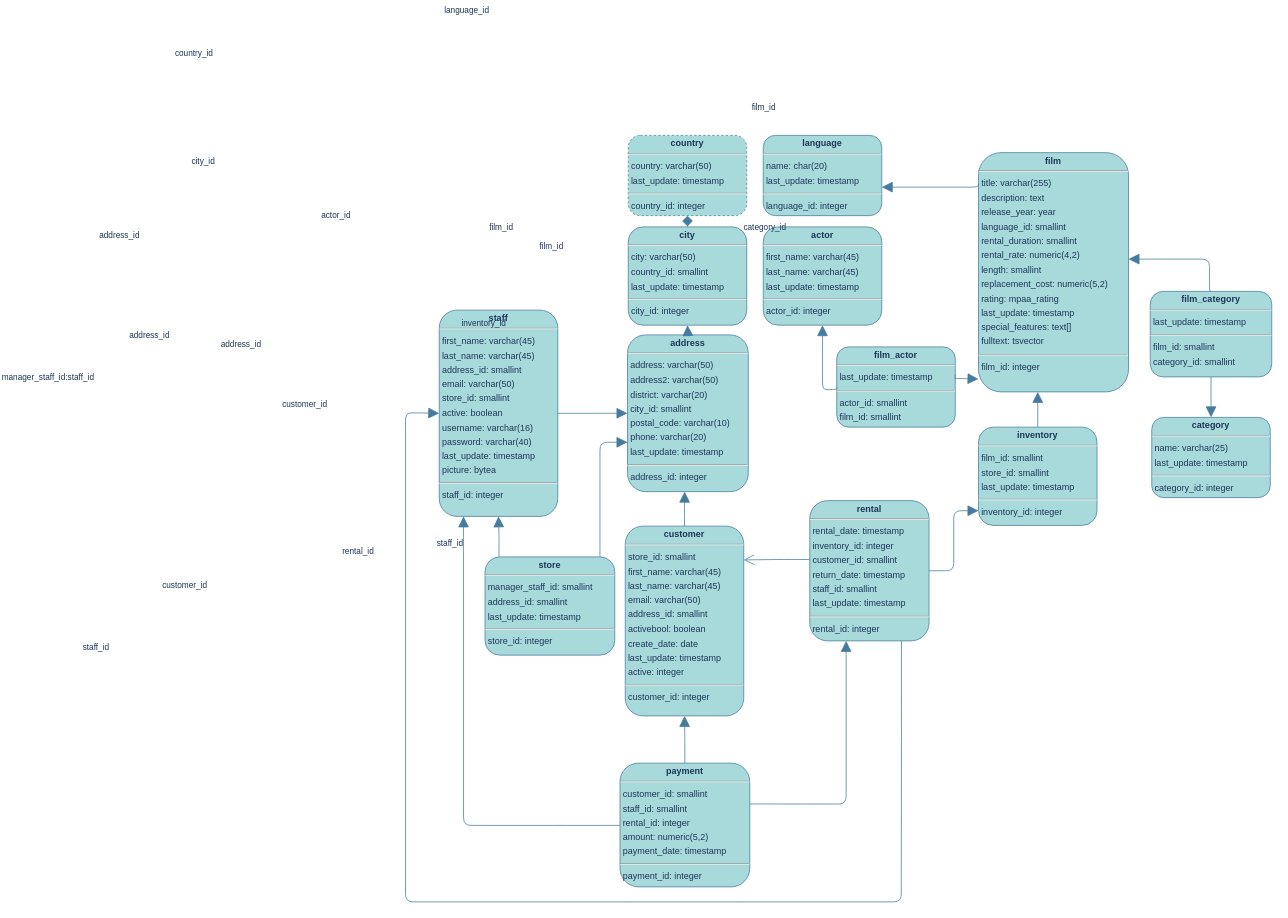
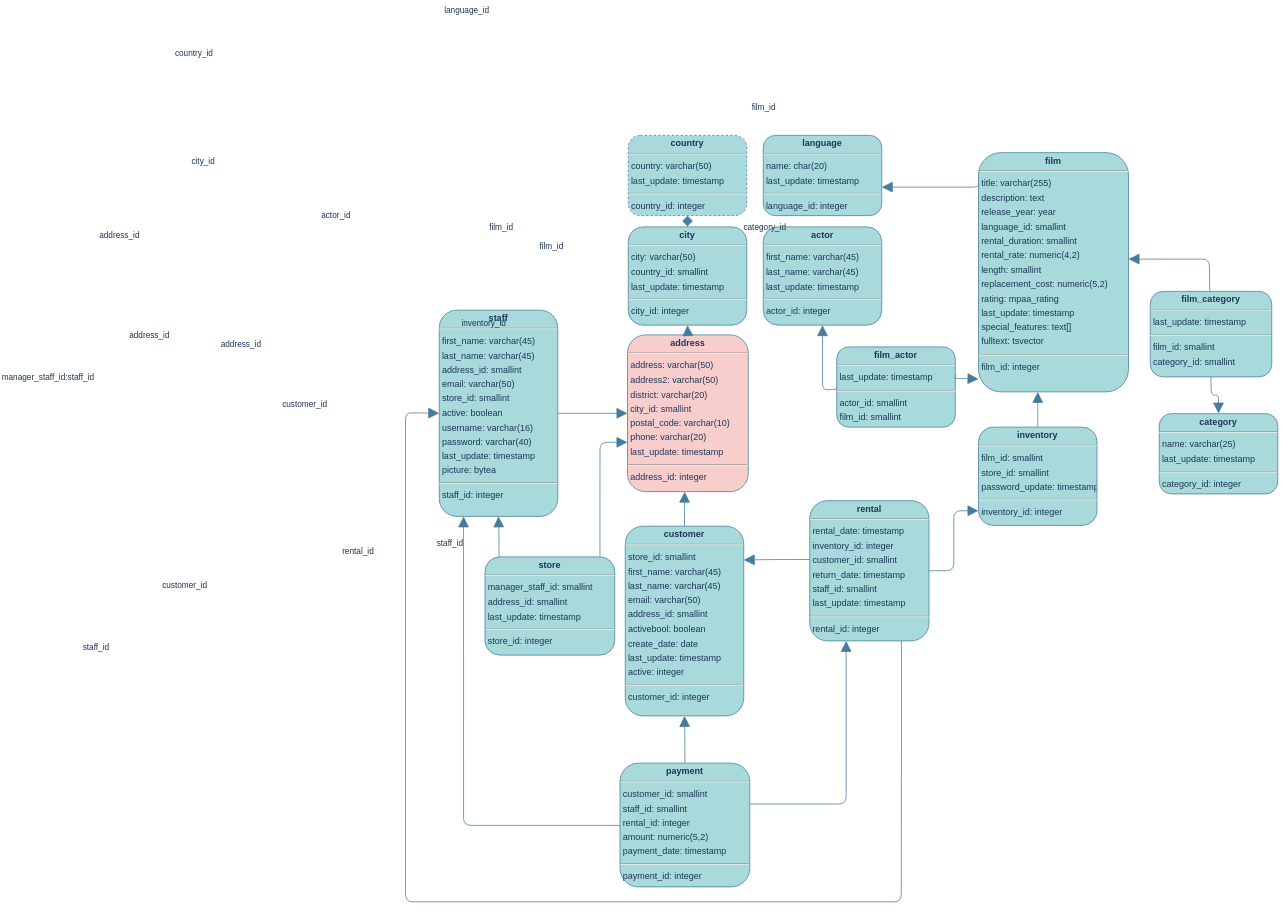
- <mxCell id="3" value="&lt;p style=&quot;margin: 4px 0px 0px; text-align: center; font-size: 12px;&quot;&gt;&lt;b style=&quot;font-size: 12px;&quot;&gt;address&lt;/b&gt;&lt;/p&gt;&lt;hr style=&quot;font-size: 12px;&quot;&gt;&lt;p style=&quot;margin: 0px 0px 0px 4px; line-height: 1.6; font-size: 12px;&quot;&gt; address: varchar(50)&lt;br style=&quot;font-size: 12px;&quot;&gt; address2: varchar(50)&lt;br style=&quot;font-size: 12px;&quot;&gt; district: varchar(20)&lt;br style=&quot;font-size: 12px;&quot;&gt; city_id: smallint&lt;br style=&quot;font-size: 12px;&quot;&gt; postal_code: varchar(10)&lt;br style=&quot;font-size: 12px;&quot;&gt; phone: varchar(20)&lt;br style=&quot;font-size: 12px;&quot;&gt; last_update: timestamp&lt;/p&gt;&lt;hr style=&quot;font-size: 12px;&quot;&gt;&lt;p style=&quot;margin: 0px 0px 0px 4px; line-height: 1.6; font-size: 12px;&quot;&gt; address_id: integer&lt;/p&gt;" style="verticalAlign=top;align=left;overflow=fill;fontSize=12;fontFamily=Helvetica;html=1;rounded=1;shadow=0;comic=0;labelBackgroundColor=none;strokeWidth=1;fillColor=#A8DADC;strokeColor=#457B9D;fontColor=#1D3557;" parent="1" vertex="1"><mxGeometry x="316" y="286" width="161" height="209" as="geometry" /></mxCell>
+ <mxCell id="3" value="&lt;p style=&quot;margin: 4px 0px 0px; text-align: center; font-size: 12px;&quot;&gt;&lt;b style=&quot;font-size: 12px;&quot;&gt;address&lt;/b&gt;&lt;/p&gt;&lt;hr style=&quot;font-size: 12px;&quot;&gt;&lt;p style=&quot;margin: 0px 0px 0px 4px; line-height: 1.6; font-size: 12px;&quot;&gt; address: varchar(50)&lt;br style=&quot;font-size: 12px;&quot;&gt; address2: varchar(50)&lt;br style=&quot;font-size: 12px;&quot;&gt; district: varchar(20)&lt;br style=&quot;font-size: 12px;&quot;&gt; city_id: smallint&lt;br style=&quot;font-size: 12px;&quot;&gt; postal_code: varchar(10)&lt;br style=&quot;font-size: 12px;&quot;&gt; phone: varchar(20)&lt;br style=&quot;font-size: 12px;&quot;&gt; last_update: timestamp&lt;/p&gt;&lt;hr style=&quot;font-size: 12px;&quot;&gt;&lt;p style=&quot;margin: 0px 0px 0px 4px; line-height: 1.6; font-size: 12px;&quot;&gt; address_id: integer&lt;/p&gt;" style="verticalAlign=top;align=left;overflow=fill;fontSize=12;fontFamily=Helvetica;html=1;rounded=1;shadow=0;comic=0;labelBackgroundColor=none;strokeWidth=1;fillColor=#f8cecc;strokeColor=#457B9D;fontColor=#1D3557;" parent="1" vertex="1"><mxGeometry x="316" y="286" width="161" height="209" as="geometry" /></mxCell>
- <mxCell id="11" value="&lt;p style=&quot;margin: 4px 0px 0px; text-align: center; font-size: 12px;&quot;&gt;&lt;b style=&quot;font-size: 12px;&quot;&gt;inventory&lt;/b&gt;&lt;/p&gt;&lt;hr style=&quot;font-size: 12px;&quot;&gt;&lt;p style=&quot;margin: 0px 0px 0px 4px; line-height: 1.6; font-size: 12px;&quot;&gt; film_id: smallint&lt;br style=&quot;font-size: 12px;&quot;&gt; store_id: smallint&lt;br style=&quot;font-size: 12px;&quot;&gt; last_update: timestamp&lt;/p&gt;&lt;hr style=&quot;font-size: 12px;&quot;&gt;&lt;p style=&quot;margin: 0px 0px 0px 4px; line-height: 1.6; font-size: 12px;&quot;&gt; inventory_id: integer&lt;/p&gt;" style="verticalAlign=top;align=left;overflow=fill;fontSize=12;fontFamily=Helvetica;html=1;rounded=1;shadow=0;comic=0;labelBackgroundColor=none;strokeWidth=1;fillColor=#A8DADC;strokeColor=#457B9D;fontColor=#1D3557;" parent="1" vertex="1"><mxGeometry x="784" y="409" width="158" height="131" as="geometry" /></mxCell>
+ <mxCell id="11" value="&lt;p style=&quot;margin: 4px 0px 0px; text-align: center; font-size: 12px;&quot;&gt;&lt;b style=&quot;font-size: 12px;&quot;&gt;inventory&lt;/b&gt;&lt;/p&gt;&lt;hr style=&quot;font-size: 12px;&quot;&gt;&lt;p style=&quot;margin: 0px 0px 0px 4px; line-height: 1.6; font-size: 12px;&quot;&gt; film_id: smallint&lt;br style=&quot;font-size: 12px;&quot;&gt; store_id: smallint&lt;br style=&quot;font-size: 12px;&quot;&gt; password_update: timestamp&lt;/p&gt;&lt;hr style=&quot;font-size: 12px;&quot;&gt;&lt;p style=&quot;margin: 0px 0px 0px 4px; line-height: 1.6; font-size: 12px;&quot;&gt; inventory_id: integer&lt;/p&gt;" style="verticalAlign=top;align=left;overflow=fill;fontSize=12;fontFamily=Helvetica;html=1;rounded=1;shadow=0;comic=0;labelBackgroundColor=none;strokeWidth=1;fillColor=#A8DADC;strokeColor=#457B9D;fontColor=#1D3557;" parent="1" vertex="1"><mxGeometry x="784" y="409" width="158" height="131" as="geometry" /></mxCell>
- <mxCell id="4" value="&lt;p style=&quot;margin: 4px 0px 0px; text-align: center; font-size: 12px;&quot;&gt;&lt;b style=&quot;font-size: 12px;&quot;&gt;category&lt;/b&gt;&lt;/p&gt;&lt;hr style=&quot;font-size: 12px;&quot;&gt;&lt;p style=&quot;margin: 0px 0px 0px 4px; line-height: 1.6; font-size: 12px;&quot;&gt; name: varchar(25)&lt;br style=&quot;font-size: 12px;&quot;&gt; last_update: timestamp&lt;/p&gt;&lt;hr style=&quot;font-size: 12px;&quot;&gt;&lt;p style=&quot;margin: 0px 0px 0px 4px; line-height: 1.6; font-size: 12px;&quot;&gt; category_id: integer&lt;/p&gt;" style="verticalAlign=top;align=left;overflow=fill;fontSize=12;fontFamily=Helvetica;html=1;rounded=1;shadow=0;comic=0;labelBackgroundColor=none;strokeWidth=1;fillColor=#A8DADC;strokeColor=#457B9D;fontColor=#1D3557;" parent="1" vertex="1"><mxGeometry x="1015" y="396" width="158" height="107" as="geometry" /></mxCell>
+ <mxCell id="4" value="&lt;p style=&quot;margin: 4px 0px 0px; text-align: center; font-size: 12px;&quot;&gt;&lt;b style=&quot;font-size: 12px;&quot;&gt;category&lt;/b&gt;&lt;/p&gt;&lt;hr style=&quot;font-size: 12px;&quot;&gt;&lt;p style=&quot;margin: 0px 0px 0px 4px; line-height: 1.6; font-size: 12px;&quot;&gt; name: varchar(25)&lt;br style=&quot;font-size: 12px;&quot;&gt; last_update: timestamp&lt;/p&gt;&lt;hr style=&quot;font-size: 12px;&quot;&gt;&lt;p style=&quot;margin: 0px 0px 0px 4px; line-height: 1.6; font-size: 12px;&quot;&gt; category_id: integer&lt;/p&gt;" style="verticalAlign=top;align=left;overflow=fill;fontSize=12;fontFamily=Helvetica;html=1;rounded=1;shadow=0;comic=0;labelBackgroundColor=none;strokeWidth=1;fillColor=#A8DADC;strokeColor=#457B9D;fontColor=#1D3557;" parent="1" vertex="1"><mxGeometry x="1025" y="391" width="158" height="107" as="geometry" /></mxCell>
- <mxCell id="41" value="" style="html=1;rounded=1;edgeStyle=orthogonalEdgeStyle;dashed=0;startArrow=none;endArrow=open;endSize=12;strokeColor=#457B9D;exitX=0.000;exitY=0.420;exitDx=0;exitDy=0;entryX=1.000;entryY=0.178;entryDx=0;entryDy=0;labelBackgroundColor=none;fontColor=default;" parent="1" source="14" target="7" edge="1"><mxGeometry width="50" height="50" relative="1" as="geometry"><Array as="points" /></mxGeometry></mxCell>
+ <mxCell id="41" value="" style="html=1;rounded=1;edgeStyle=orthogonalEdgeStyle;dashed=0;startArrow=none;endArrow=block;endSize=12;strokeColor=#457B9D;exitX=0.000;exitY=0.420;exitDx=0;exitDy=0;entryX=1.000;entryY=0.178;entryDx=0;entryDy=0;labelBackgroundColor=none;fontColor=default;" parent="1" source="14" target="7" edge="1"><mxGeometry width="50" height="50" relative="1" as="geometry"><Array as="points" /></mxGeometry></mxCell>
